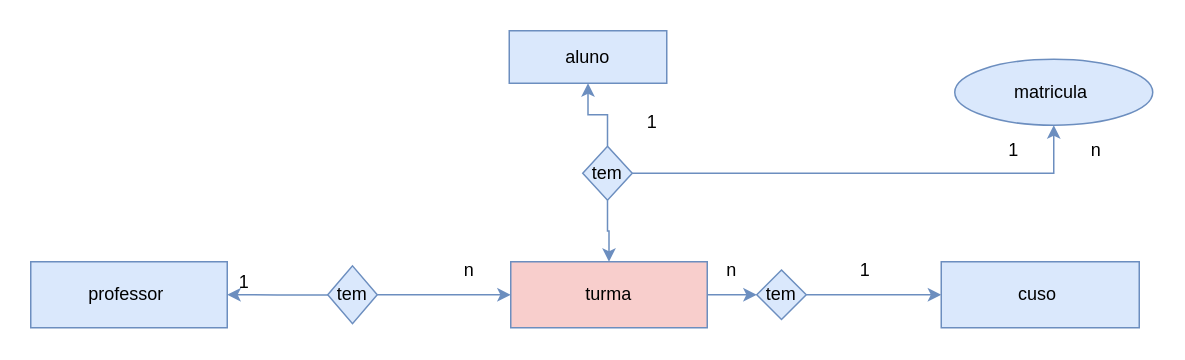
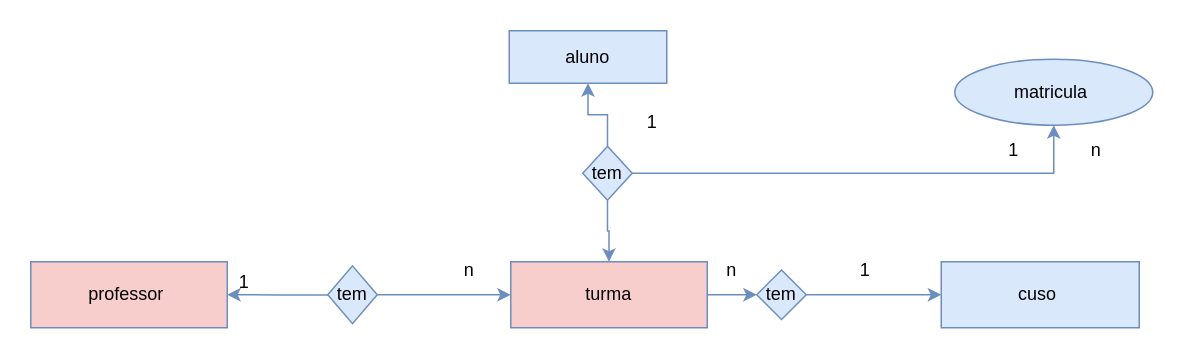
- <mxCell id="6" value="professor&amp;nbsp;" style="rounded=0;whiteSpace=wrap;html=1;fillColor=#dae8fc;strokeColor=#6c8ebf;" vertex="1" parent="1"><mxGeometry y="174" width="131" height="44" as="geometry" x="20" /></mxCell>
+ <mxCell id="6" value="professor&amp;nbsp;" style="rounded=0;whiteSpace=wrap;html=1;fillColor=#f8cecc;strokeColor=#6c8ebf;" vertex="1" parent="1"><mxGeometry y="174" width="131" height="44" as="geometry" x="20" /></mxCell>
